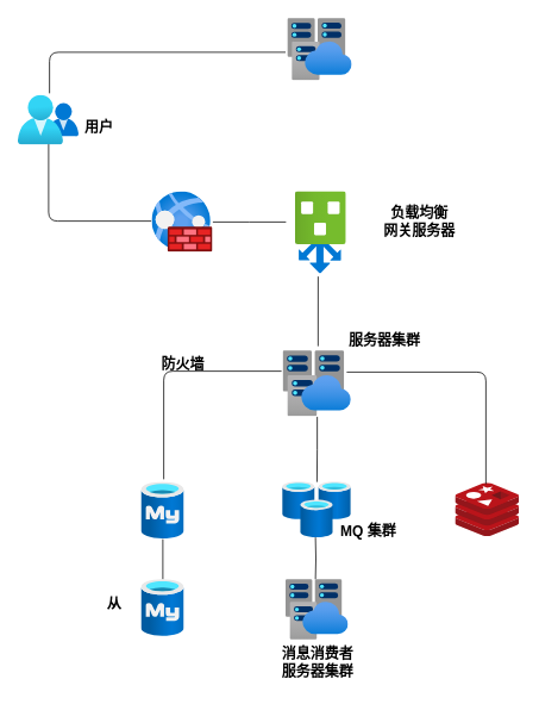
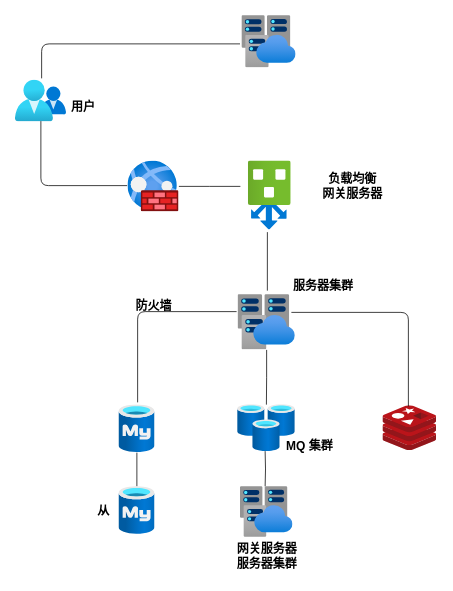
- <mxCell id="21" value="从" style="text;strokeColor=none;fillColor=none;html=1;fontSize=16;fontStyle=1;verticalAlign=middle;align=center;" vertex="1" parent="1"><mxGeometry x="106" y="652.5" width="42" height="45" as="geometry" /></mxCell>
+ <mxCell id="21" value="从" style="text;strokeColor=none;fillColor=none;html=1;fontSize=16;fontStyle=1;verticalAlign=middle;align=center;" vertex="1" parent="1"><mxGeometry x="116" y="657.5" width="42" height="45" as="geometry" /></mxCell>
- <mxCell id="24" value="消息消费者&lt;br&gt;服务器集群" style="text;strokeColor=none;fillColor=none;html=1;fontSize=16;fontStyle=1;verticalAlign=middle;align=center;" vertex="1" parent="1"><mxGeometry x="290.93" y="716" width="128" height="50" as="geometry" /></mxCell>
+ <mxCell id="24" value="网关服务器&lt;br&gt;服务器集群" style="text;strokeColor=none;fillColor=none;html=1;fontSize=16;fontStyle=1;verticalAlign=middle;align=center;" vertex="1" parent="1"><mxGeometry x="290.93" y="716" width="128" height="50" as="geometry" /></mxCell>
